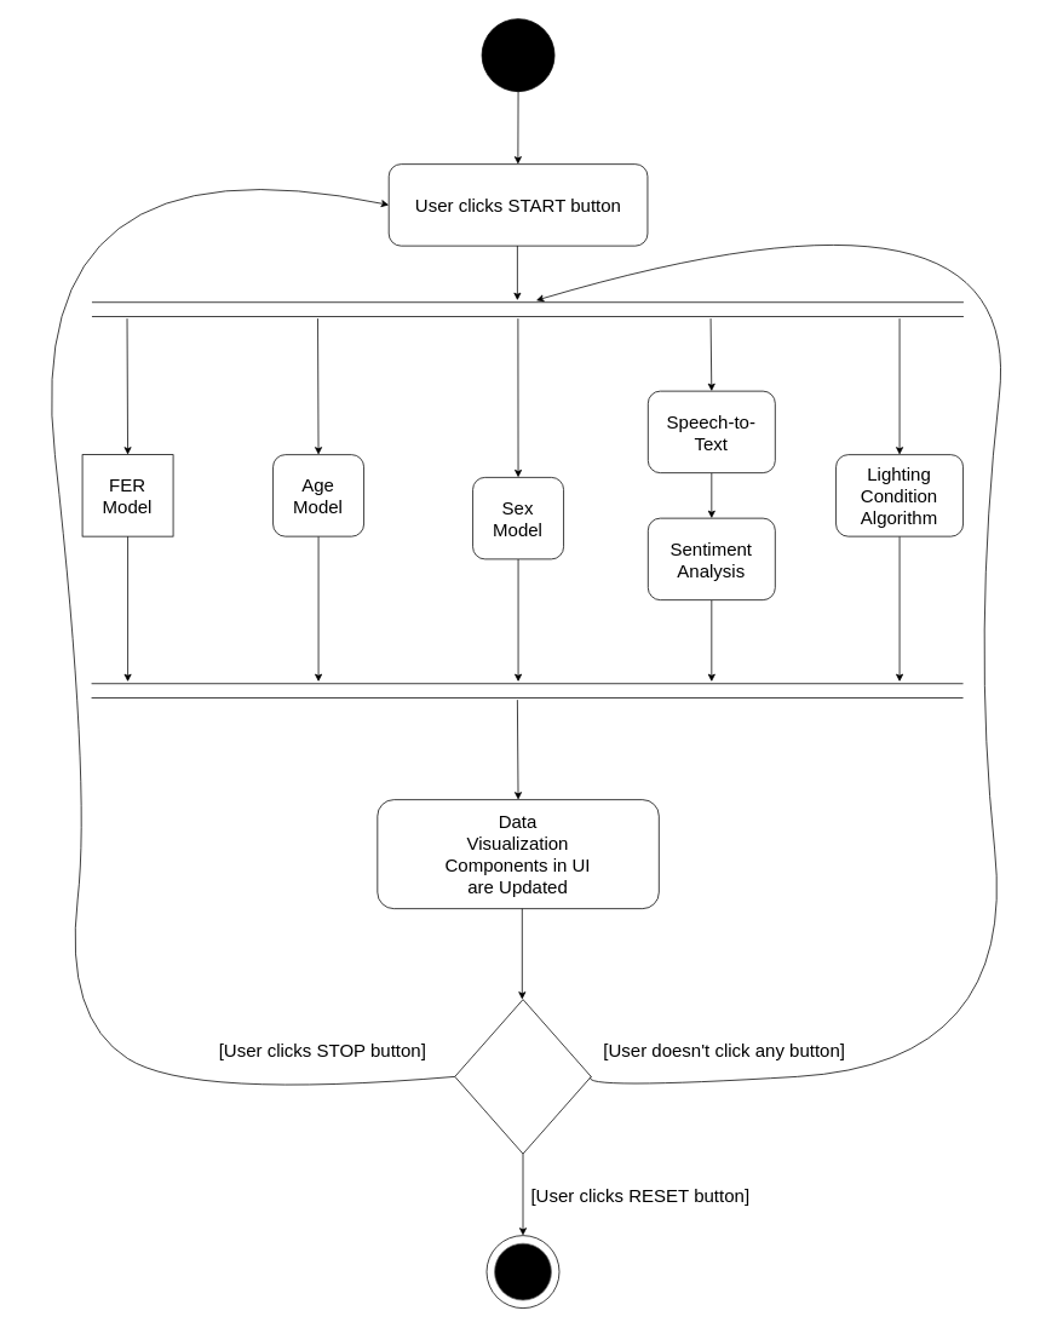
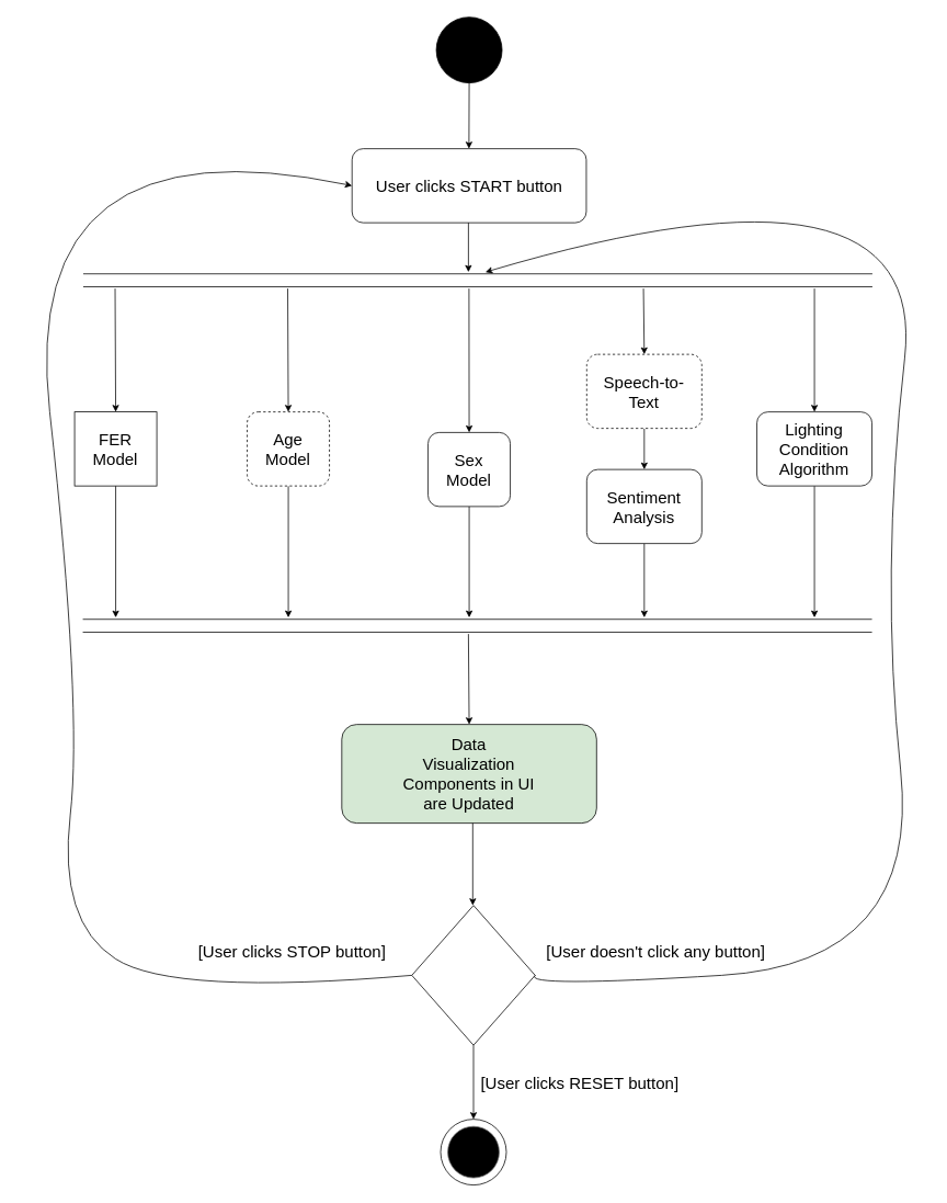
- <mxCell id="20" value="&lt;font style=&quot;font-size: 20px;&quot;&gt;Speech-to-&lt;br&gt;Text&lt;br&gt;&lt;/font&gt;" style="rounded=1;whiteSpace=wrap;html=1;" parent="1" vertex="1"><mxGeometry x="713.25" y="430" width="140" height="90" as="geometry" /></mxCell>
+ <mxCell id="20" value="&lt;font style=&quot;font-size: 20px;&quot;&gt;Speech-to-&lt;br&gt;Text&lt;br&gt;&lt;/font&gt;" style="rounded=1;whiteSpace=wrap;html=1;dashed=1;" parent="1" vertex="1"><mxGeometry x="713.25" y="430" width="140" height="90" as="geometry" /></mxCell>
- <mxCell id="16" value="&lt;font style=&quot;font-size: 20px;&quot;&gt;Age&lt;br&gt;Model&lt;br&gt;&lt;/font&gt;" style="rounded=1;whiteSpace=wrap;html=1;" parent="1" vertex="1"><mxGeometry x="300.25" y="500" width="100" height="90" as="geometry" /></mxCell>
+ <mxCell id="16" value="&lt;font style=&quot;font-size: 20px;&quot;&gt;Age&lt;br&gt;Model&lt;br&gt;&lt;/font&gt;" style="rounded=1;whiteSpace=wrap;html=1;dashed=1;" parent="1" vertex="1"><mxGeometry x="300.25" y="500" width="100" height="90" as="geometry" /></mxCell>
- <mxCell id="25" value="&lt;font style=&quot;font-size: 20px;&quot;&gt;Data&lt;br&gt;Visualization&lt;br&gt;Components in UI&lt;br&gt;are Updated&lt;br&gt;&lt;/font&gt;" style="rounded=1;whiteSpace=wrap;html=1;" parent="1" vertex="1"><mxGeometry x="415.25" y="880" width="310" height="120" as="geometry" /></mxCell>
+ <mxCell id="25" value="&lt;font style=&quot;font-size: 20px;&quot;&gt;Data&lt;br&gt;Visualization&lt;br&gt;Components in UI&lt;br&gt;are Updated&lt;br&gt;&lt;/font&gt;" style="rounded=1;whiteSpace=wrap;html=1;fillColor=#d5e8d4;" parent="1" vertex="1"><mxGeometry x="415.25" y="880" width="310" height="120" as="geometry" /></mxCell>
